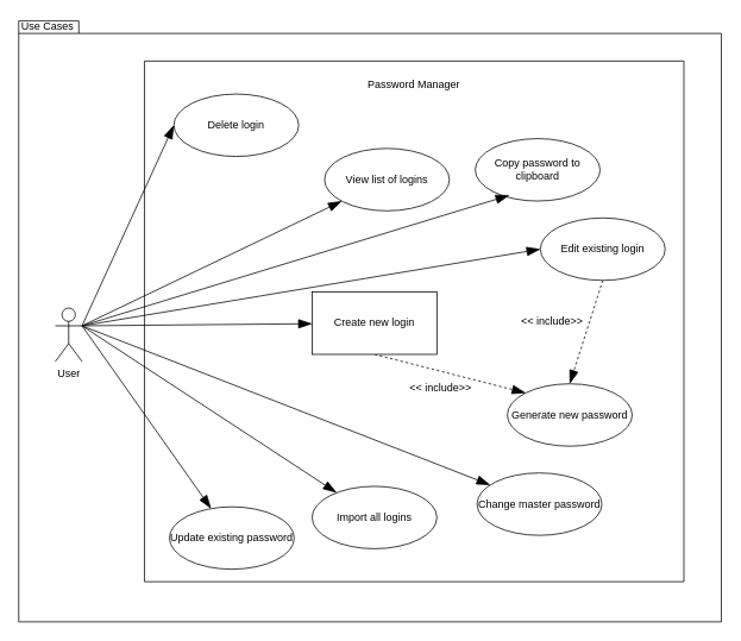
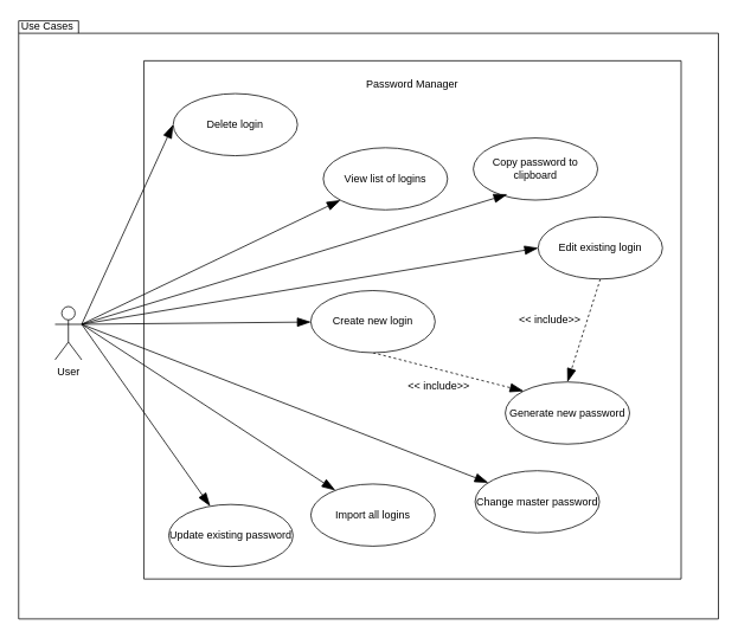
- <mxCell id="7" value="Create new login" style="whiteSpace=wrap;html=1;rounded=0;" vertex="1" parent="3"><mxGeometry x="188" y="259" width="140" height="70" as="geometry" /></mxCell>
+ <mxCell id="7" value="Create new login" style="ellipse;whiteSpace=wrap;html=1;" vertex="1" parent="3"><mxGeometry x="188" y="259" width="140" height="70" as="geometry" /></mxCell>
